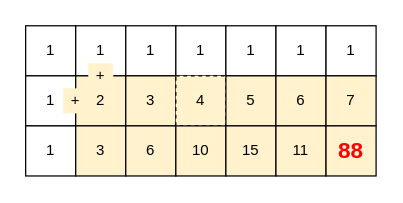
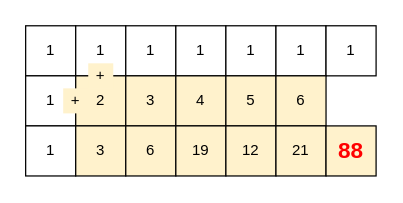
- <mxCell id="12" value="4" style="whiteSpace=wrap;html=1;aspect=fixed;fillColor=#fff2cc;strokeColor=#000000;dashed=1;" parent="1" vertex="1"><mxGeometry x="140" y="60" width="40" height="40" as="geometry" /></mxCell>
+ <mxCell id="12" value="4" style="whiteSpace=wrap;html=1;aspect=fixed;fillColor=#fff2cc;strokeColor=#000000;" parent="1" vertex="1"><mxGeometry x="140" y="60" width="40" height="40" as="geometry" /></mxCell>
- <mxCell id="15" value="7" style="whiteSpace=wrap;html=1;aspect=fixed;fillColor=#fff2cc;strokeColor=#000000;" parent="1" vertex="1"><mxGeometry x="260" y="60" width="40" height="40" as="geometry" /></mxCell>
- <mxCell id="19" value="10" style="whiteSpace=wrap;html=1;aspect=fixed;fillColor=#fff2cc;strokeColor=#000000;" parent="1" vertex="1"><mxGeometry x="140" y="100" width="40" height="40" as="geometry" /></mxCell>
+ <mxCell id="19" value="19" style="whiteSpace=wrap;html=1;aspect=fixed;fillColor=#fff2cc;strokeColor=#000000;" parent="1" vertex="1"><mxGeometry x="140" y="100" width="40" height="40" as="geometry" /></mxCell>
- <mxCell id="20" value="15" style="whiteSpace=wrap;html=1;aspect=fixed;fillColor=#fff2cc;strokeColor=#000000;" parent="1" vertex="1"><mxGeometry x="180" y="100" width="40" height="40" as="geometry" /></mxCell>
+ <mxCell id="20" value="12" style="whiteSpace=wrap;html=1;aspect=fixed;fillColor=#fff2cc;strokeColor=#000000;" parent="1" vertex="1"><mxGeometry x="180" y="100" width="40" height="40" as="geometry" /></mxCell>
- <mxCell id="21" value="11" style="whiteSpace=wrap;html=1;aspect=fixed;fillColor=#fff2cc;strokeColor=#000000;" parent="1" vertex="1"><mxGeometry x="220" y="100" width="40" height="40" as="geometry" /></mxCell>
+ <mxCell id="21" value="21" style="whiteSpace=wrap;html=1;aspect=fixed;fillColor=#fff2cc;strokeColor=#000000;" parent="1" vertex="1"><mxGeometry x="220" y="100" width="40" height="40" as="geometry" /></mxCell>
